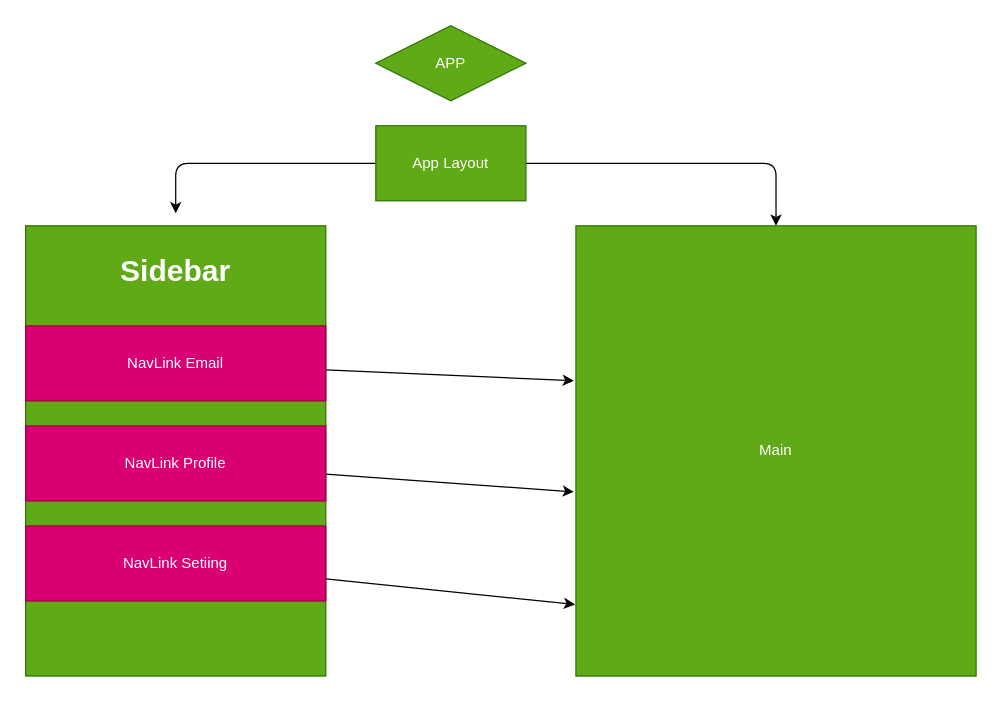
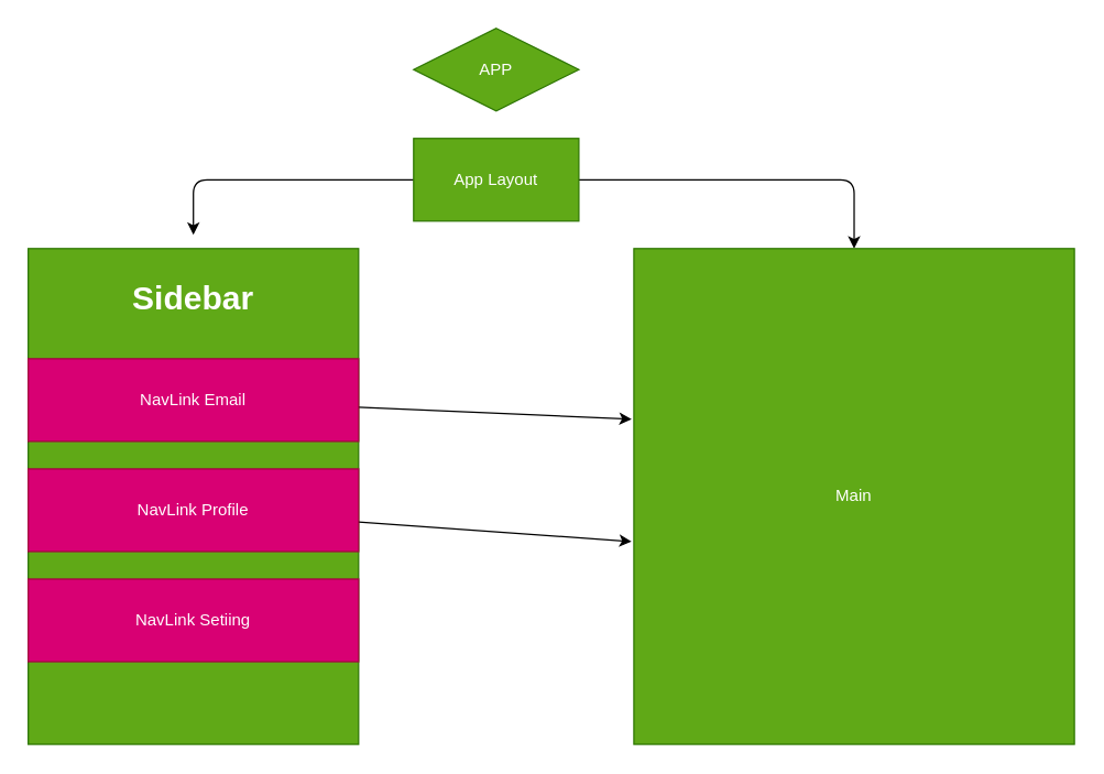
- <mxCell id="12" value="" style="edgeStyle=none;html=1;entryX=-0.002;entryY=0.841;entryDx=0;entryDy=0;entryPerimeter=0;" parent="1" source="13" target="7" edge="1"><mxGeometry relative="1" as="geometry"><mxPoint x="220" y="450" as="targetPoint" /></mxGeometry></mxCell>
